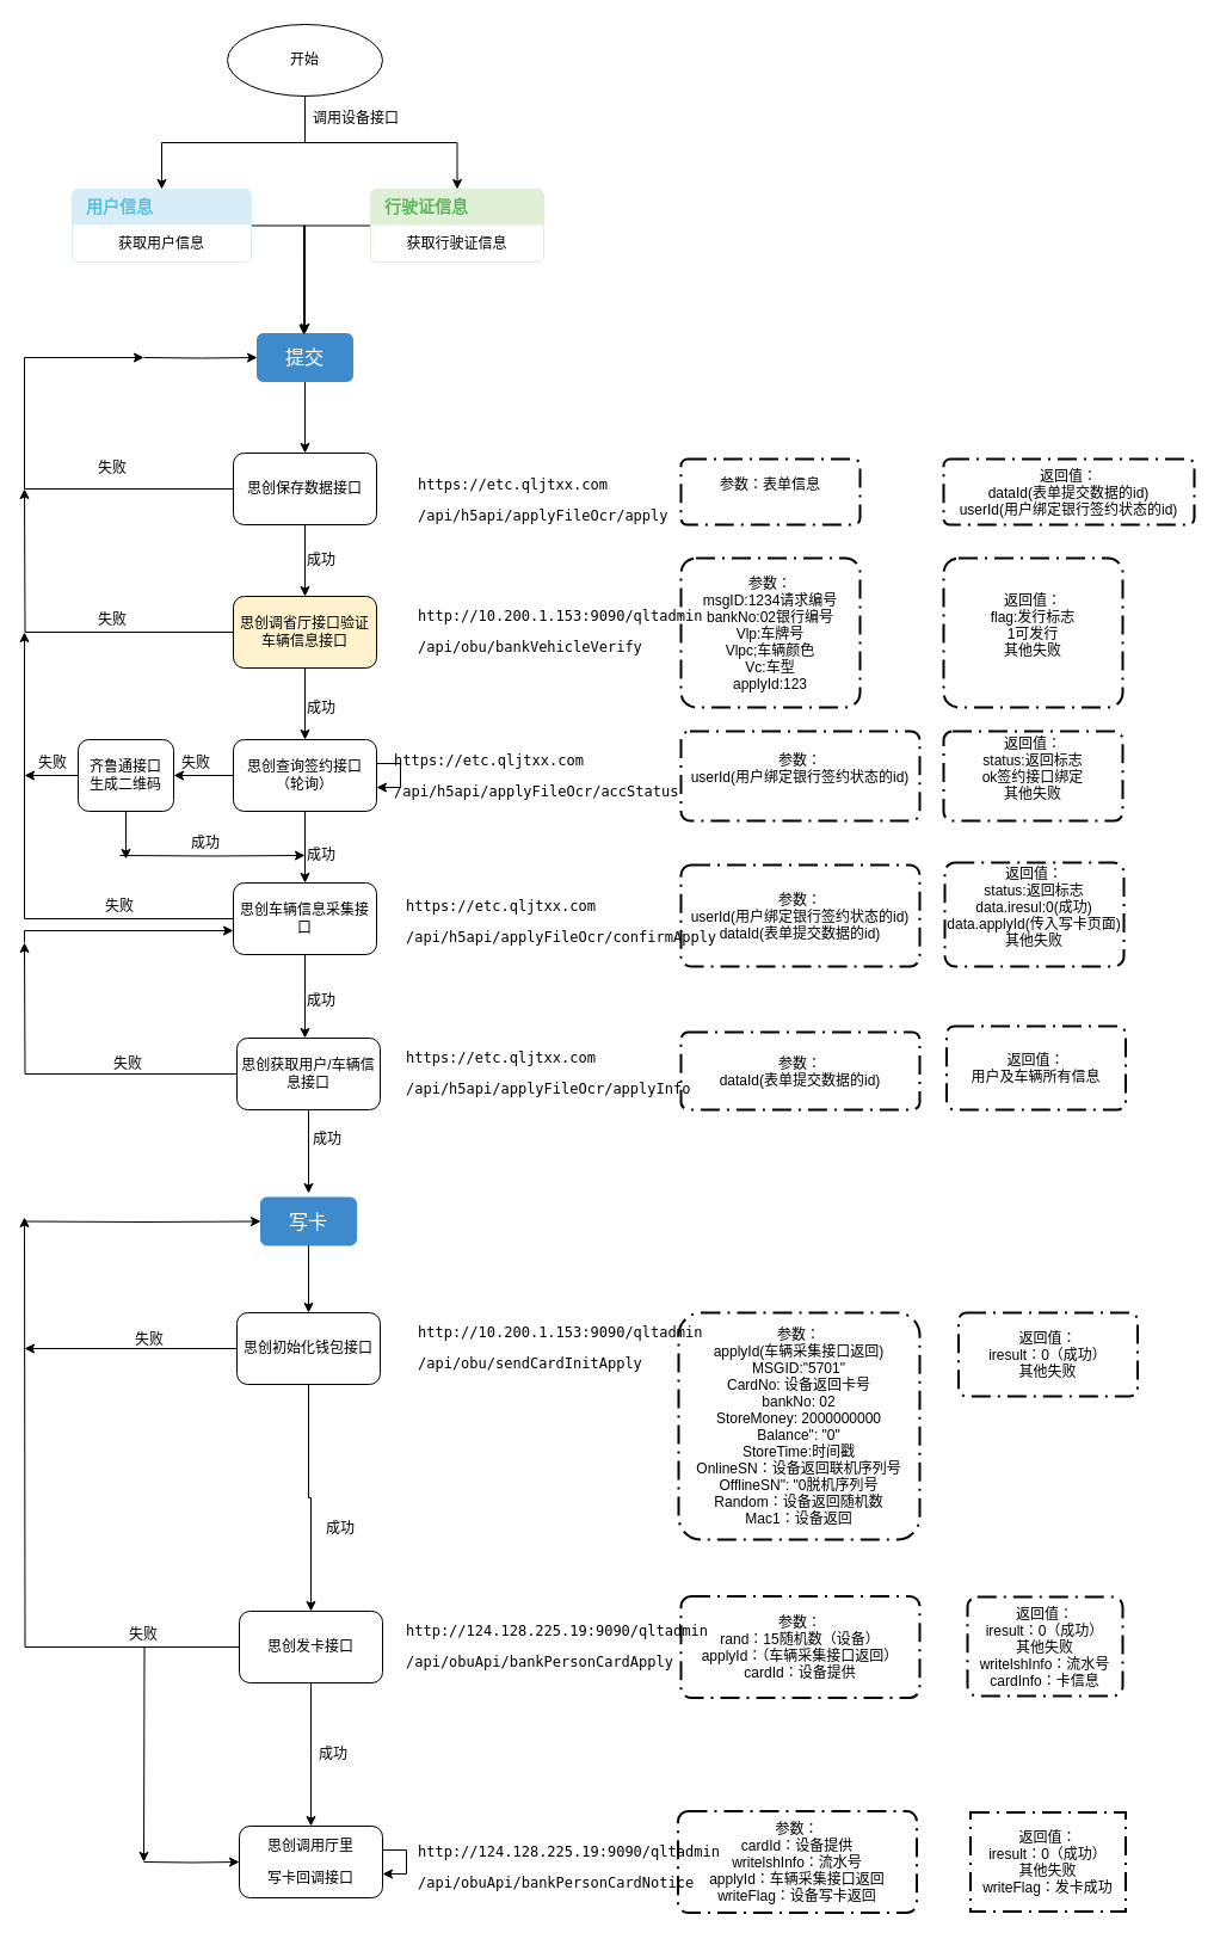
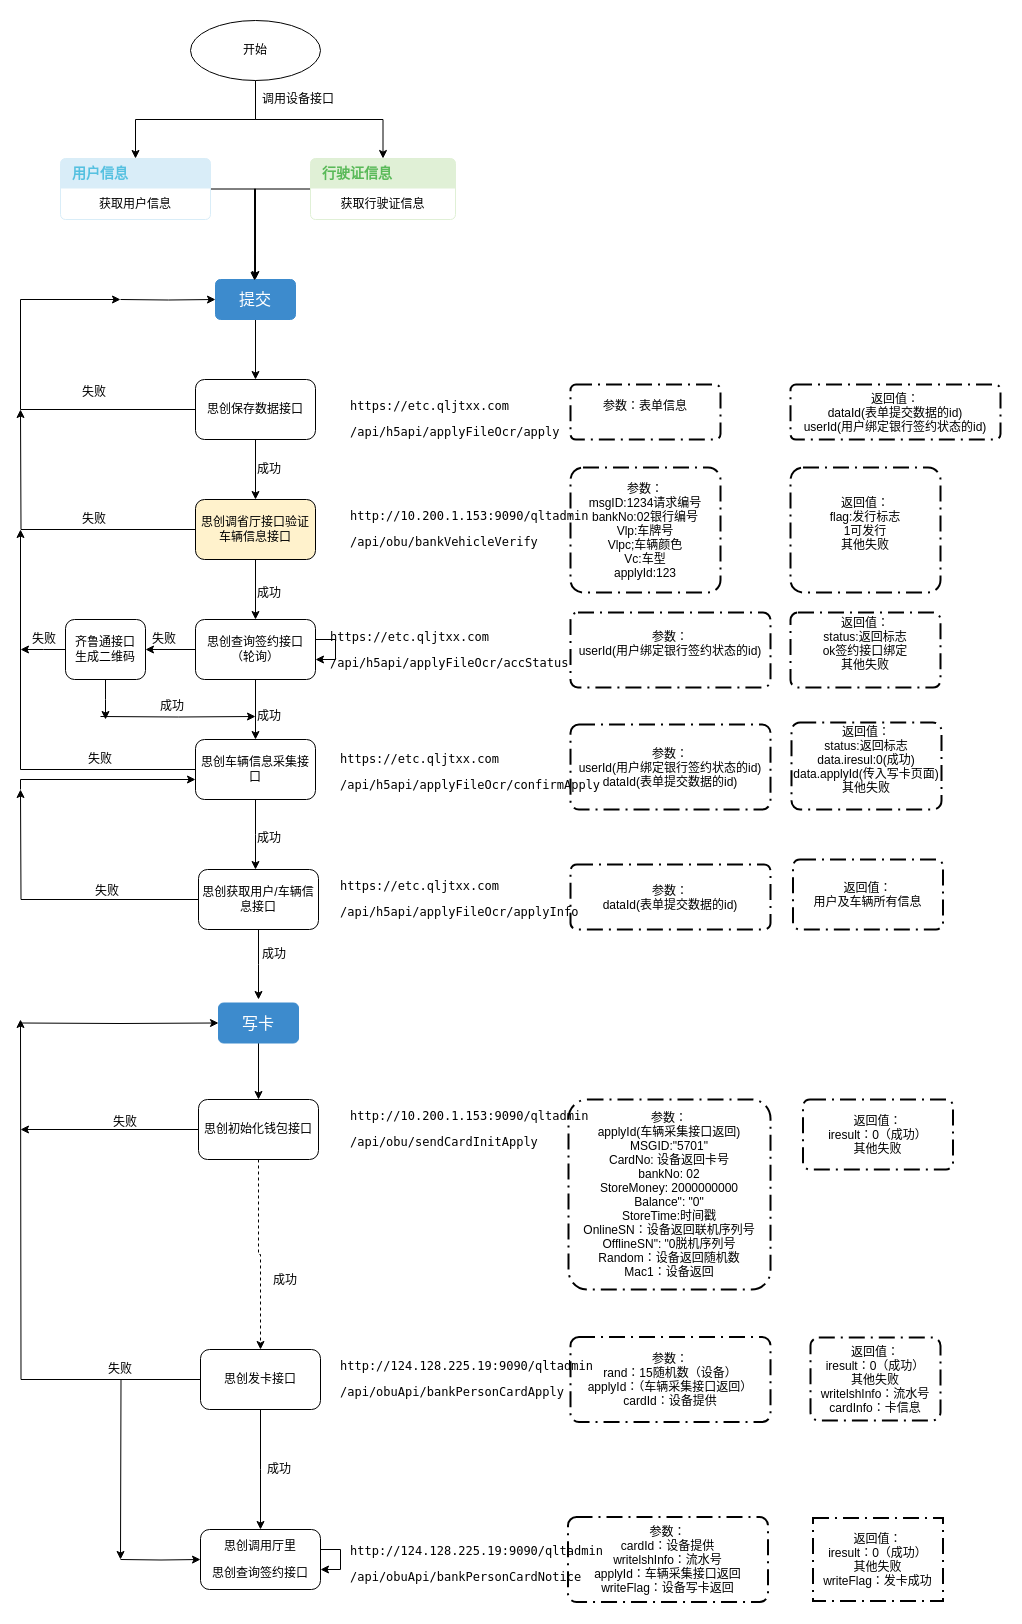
- <mxCell id="64" style="edgeStyle=orthogonalEdgeStyle;rounded=0;orthogonalLoop=1;jettySize=auto;html=1;" edge="1" parent="1" source="66" target="73"><mxGeometry relative="1" as="geometry" /></mxCell>
+ <mxCell id="64" style="edgeStyle=orthogonalEdgeStyle;rounded=0;orthogonalLoop=1;jettySize=auto;html=1;dashed=1;" edge="1" parent="1" source="66" target="73"><mxGeometry relative="1" as="geometry" /></mxCell>
- <mxCell id="78" value="&lt;pre&gt;&lt;span&gt;思创调用厅里&lt;/span&gt;&lt;/pre&gt;&lt;pre&gt;&lt;span&gt;写卡回调接口&lt;/span&gt;&lt;/pre&gt;" style="rounded=1;whiteSpace=wrap;html=1;" vertex="1" parent="1"><mxGeometry x="200" y="1529" width="120" height="60" as="geometry" /></mxCell>
+ <mxCell id="78" value="&lt;pre&gt;&lt;span&gt;思创调用厅里&lt;/span&gt;&lt;/pre&gt;&lt;pre&gt;&lt;span&gt;思创查询签约接口&lt;/span&gt;&lt;/pre&gt;" style="rounded=1;whiteSpace=wrap;html=1;" vertex="1" parent="1"><mxGeometry x="200" y="1529" width="120" height="60" as="geometry" /></mxCell>
